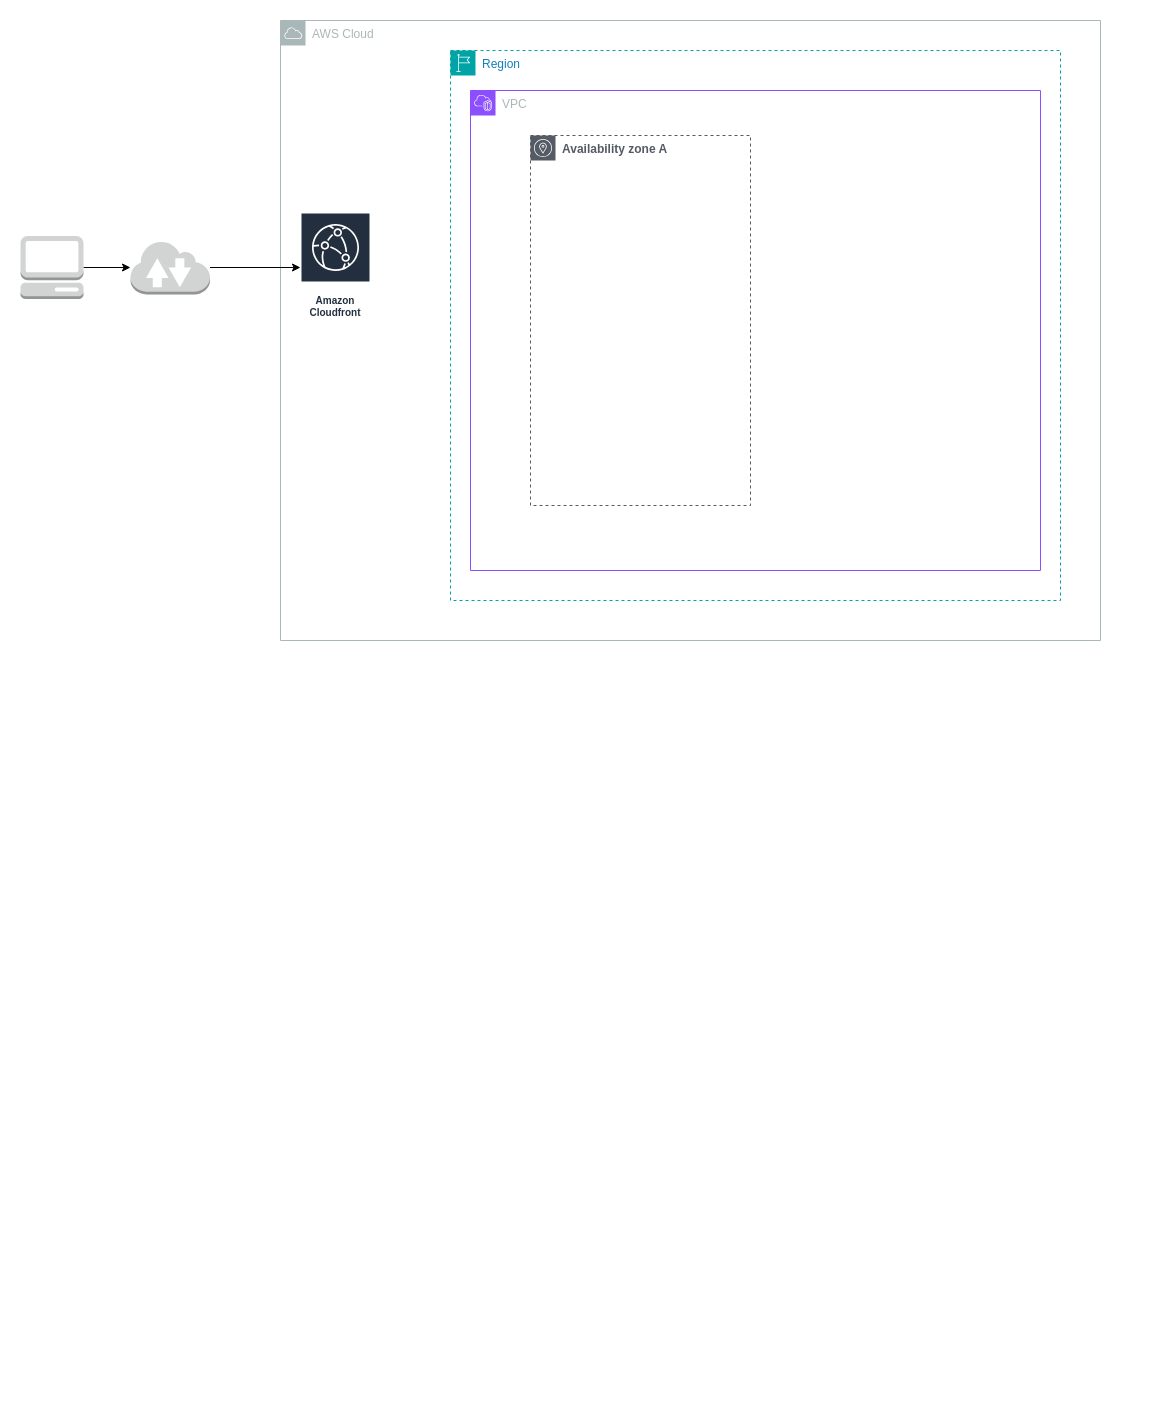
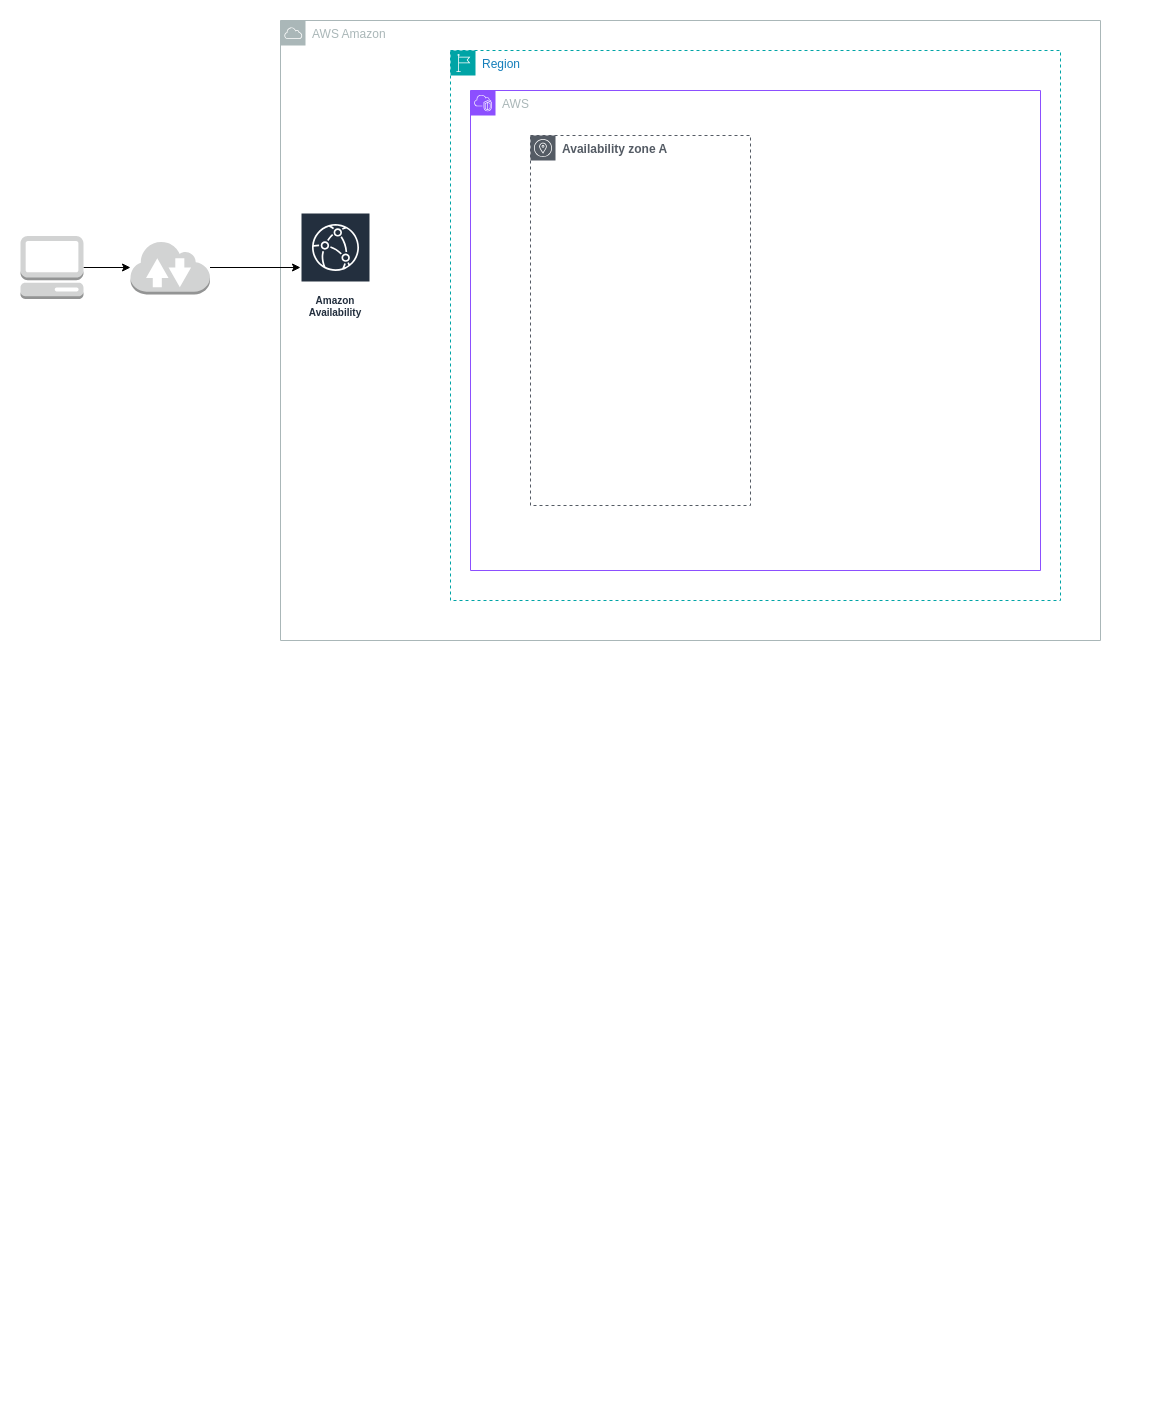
- <mxCell id="3" value="AWS Cloud" style="sketch=0;outlineConnect=0;gradientColor=none;html=1;whiteSpace=wrap;fontSize=12;fontStyle=0;shape=mxgraph.aws4.group;grIcon=mxgraph.aws4.group_aws_cloud;strokeColor=#AAB7B8;fillColor=none;verticalAlign=top;align=left;spacingLeft=30;fontColor=#AAB7B8;dashed=0;" vertex="1" parent="1"><mxGeometry x="280" y="20" width="820" height="620" as="geometry" /></mxCell>
+ <mxCell id="3" value="AWS Amazon" style="sketch=0;outlineConnect=0;gradientColor=none;html=1;whiteSpace=wrap;fontSize=12;fontStyle=0;shape=mxgraph.aws4.group;grIcon=mxgraph.aws4.group_aws_cloud;strokeColor=#AAB7B8;fillColor=none;verticalAlign=top;align=left;spacingLeft=30;fontColor=#AAB7B8;dashed=0;" vertex="1" parent="1"><mxGeometry x="280" y="20" width="820" height="620" as="geometry" /></mxCell>
- <mxCell id="2" value="VPC" style="points=[[0,0],[0.25,0],[0.5,0],[0.75,0],[1,0],[1,0.25],[1,0.5],[1,0.75],[1,1],[0.75,1],[0.5,1],[0.25,1],[0,1],[0,0.75],[0,0.5],[0,0.25]];outlineConnect=0;gradientColor=none;html=1;whiteSpace=wrap;fontSize=12;fontStyle=0;container=1;pointerEvents=0;collapsible=0;recursiveResize=0;shape=mxgraph.aws4.group;grIcon=mxgraph.aws4.group_vpc2;strokeColor=#8C4FFF;fillColor=none;verticalAlign=top;align=left;spacingLeft=30;fontColor=#AAB7B8;dashed=0;" vertex="1" parent="1"><mxGeometry x="470" y="90" width="570" height="480" as="geometry" /></mxCell>
+ <mxCell id="2" value="AWS" style="points=[[0,0],[0.25,0],[0.5,0],[0.75,0],[1,0],[1,0.25],[1,0.5],[1,0.75],[1,1],[0.75,1],[0.5,1],[0.25,1],[0,1],[0,0.75],[0,0.5],[0,0.25]];outlineConnect=0;gradientColor=none;html=1;whiteSpace=wrap;fontSize=12;fontStyle=0;container=1;pointerEvents=0;collapsible=0;recursiveResize=0;shape=mxgraph.aws4.group;grIcon=mxgraph.aws4.group_vpc2;strokeColor=#8C4FFF;fillColor=none;verticalAlign=top;align=left;spacingLeft=30;fontColor=#AAB7B8;dashed=0;" vertex="1" parent="1"><mxGeometry x="470" y="90" width="570" height="480" as="geometry" /></mxCell>
- <mxCell id="9" value="Amazon Cloudfront" style="sketch=0;outlineConnect=0;fontColor=#232F3E;gradientColor=none;strokeColor=#ffffff;fillColor=#232F3E;dashed=0;verticalLabelPosition=middle;verticalAlign=bottom;align=center;html=1;whiteSpace=wrap;fontSize=10;fontStyle=1;spacing=3;shape=mxgraph.aws4.productIcon;prIcon=mxgraph.aws4.cloudfront;" vertex="1" parent="1"><mxGeometry x="300" y="212" width="70" height="110" as="geometry" /></mxCell>
+ <mxCell id="9" value="Amazon Availability" style="sketch=0;outlineConnect=0;fontColor=#232F3E;gradientColor=none;strokeColor=#ffffff;fillColor=#232F3E;dashed=0;verticalLabelPosition=middle;verticalAlign=bottom;align=center;html=1;whiteSpace=wrap;fontSize=10;fontStyle=1;spacing=3;shape=mxgraph.aws4.productIcon;prIcon=mxgraph.aws4.cloudfront;" vertex="1" parent="1"><mxGeometry x="300" y="212" width="70" height="110" as="geometry" /></mxCell>
